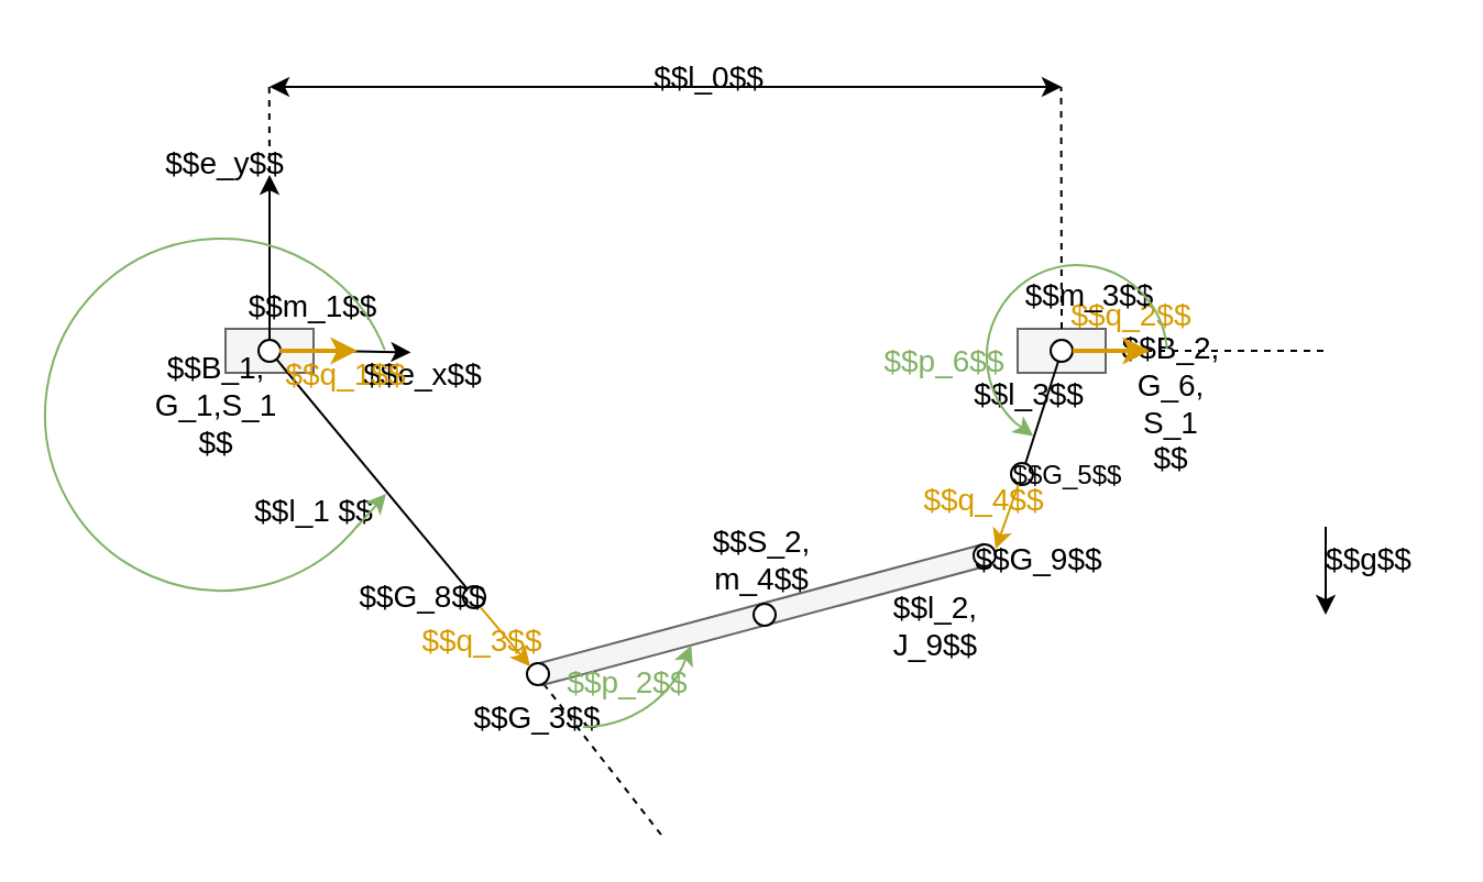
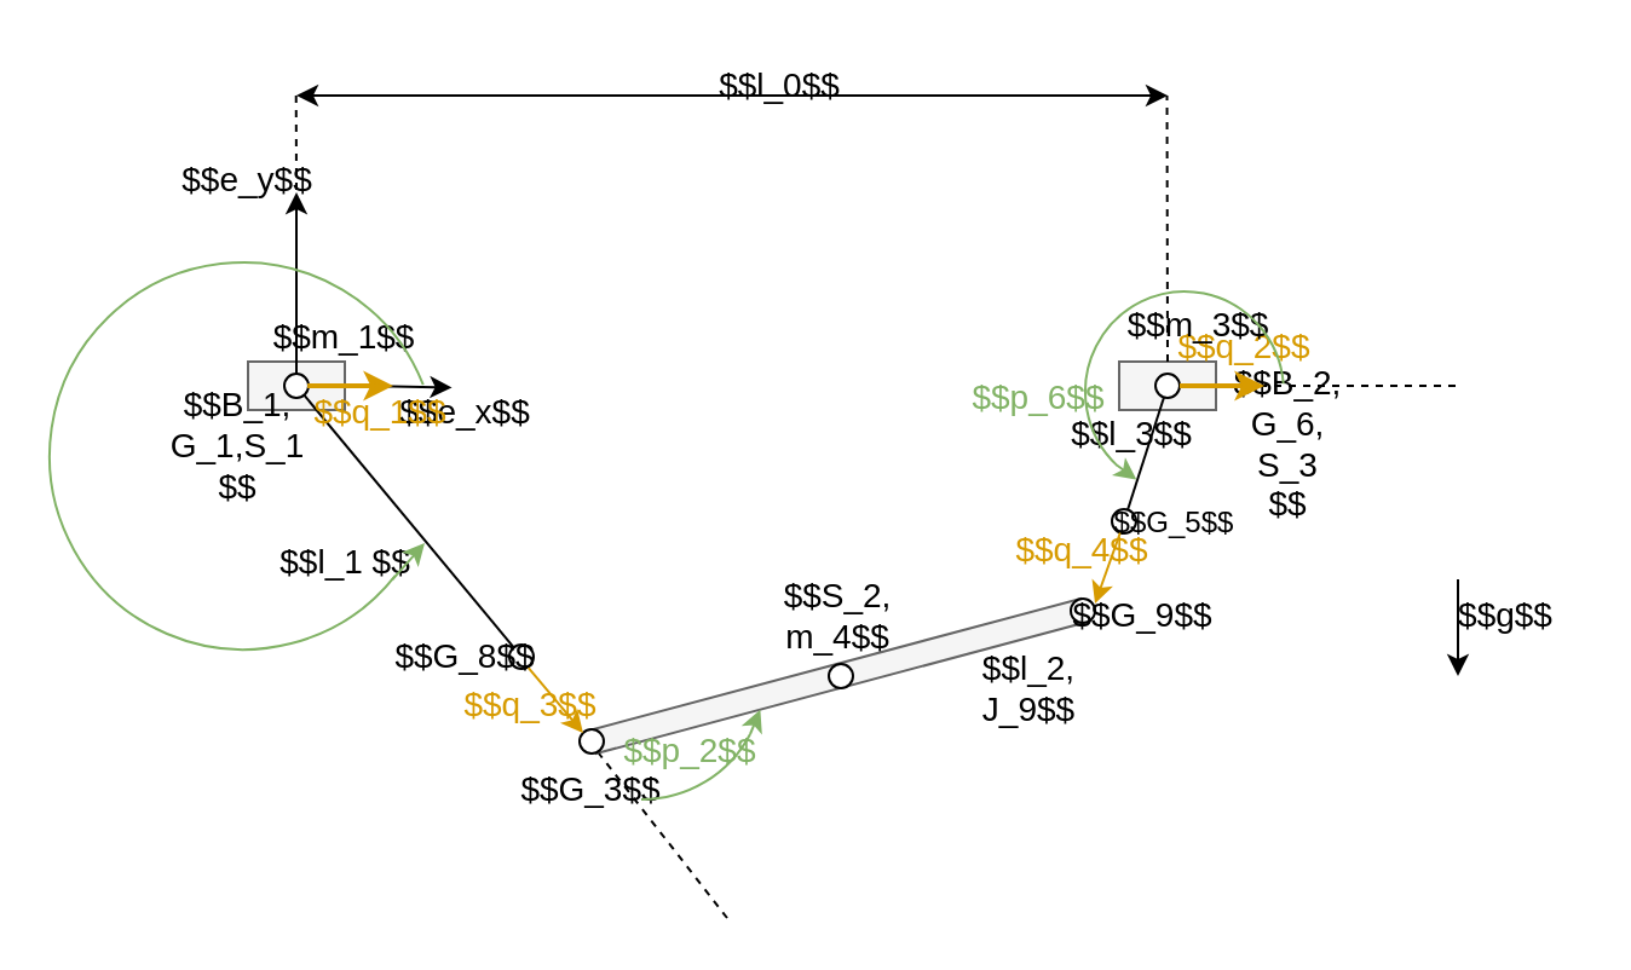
- <mxCell id="22" value="$$B_2, G_6, S_1&lt;br&gt;$$" style="text;html=1;strokeColor=none;fillColor=none;align=center;verticalAlign=middle;whiteSpace=wrap;rounded=0;fontSize=14;" parent="1" vertex="1"><mxGeometry x="502" y="168" width="60" height="30" as="geometry" /></mxCell>
+ <mxCell id="22" value="$$B_2, G_6, S_3&lt;br&gt;$$" style="text;html=1;strokeColor=none;fillColor=none;align=center;verticalAlign=middle;whiteSpace=wrap;rounded=0;fontSize=14;" parent="1" vertex="1"><mxGeometry x="502" y="168" width="60" height="30" as="geometry" /></mxCell>
